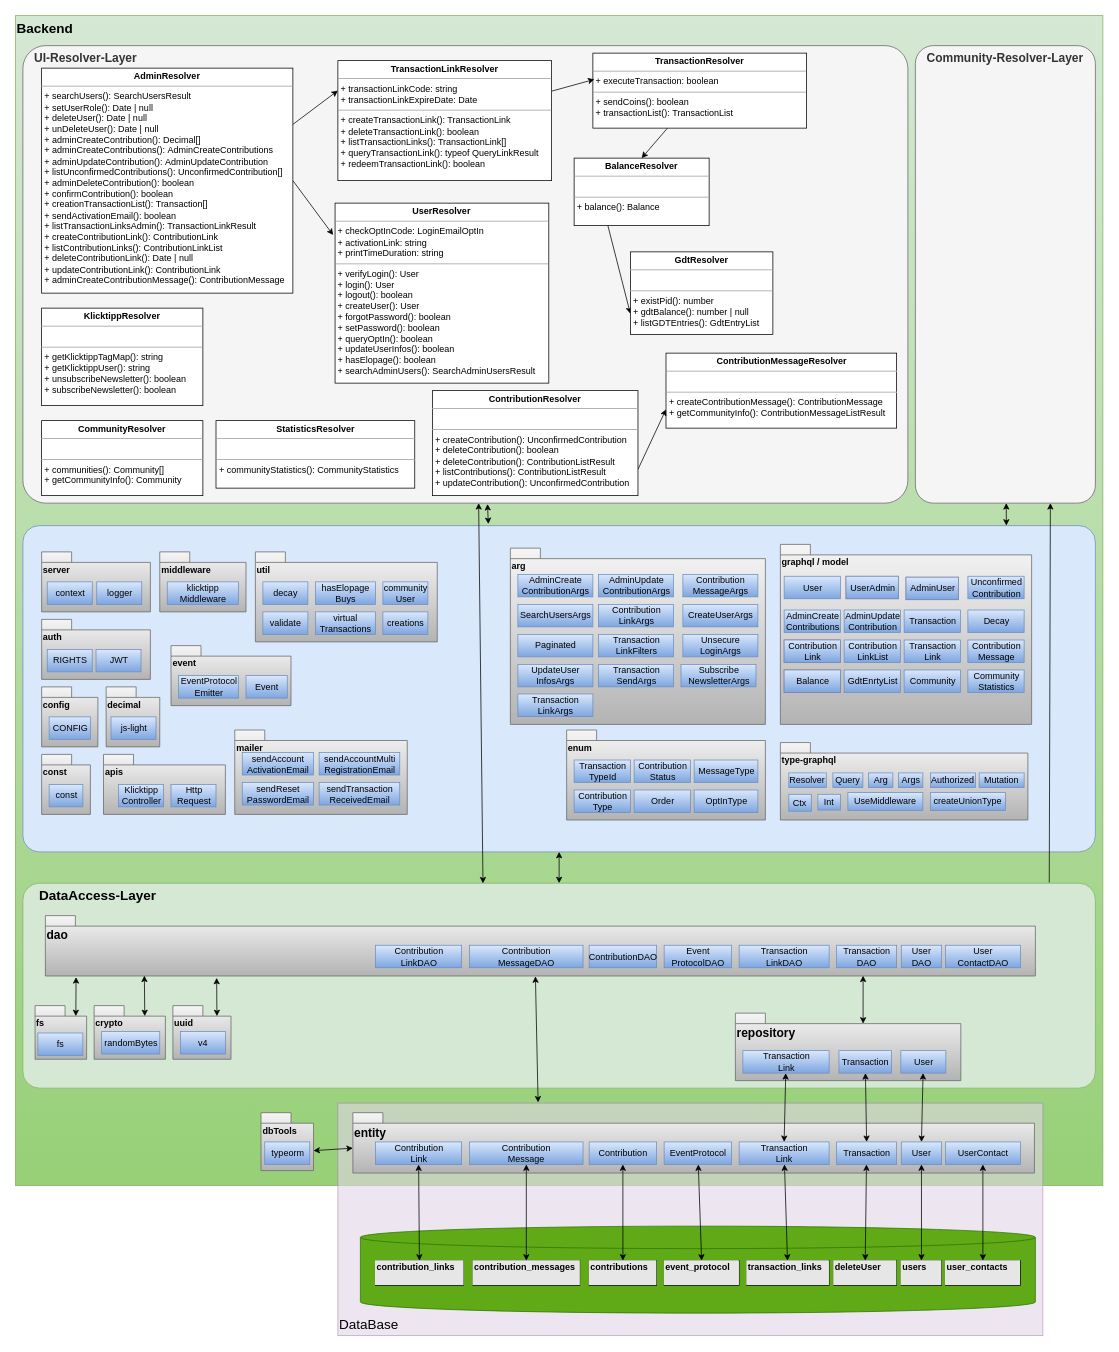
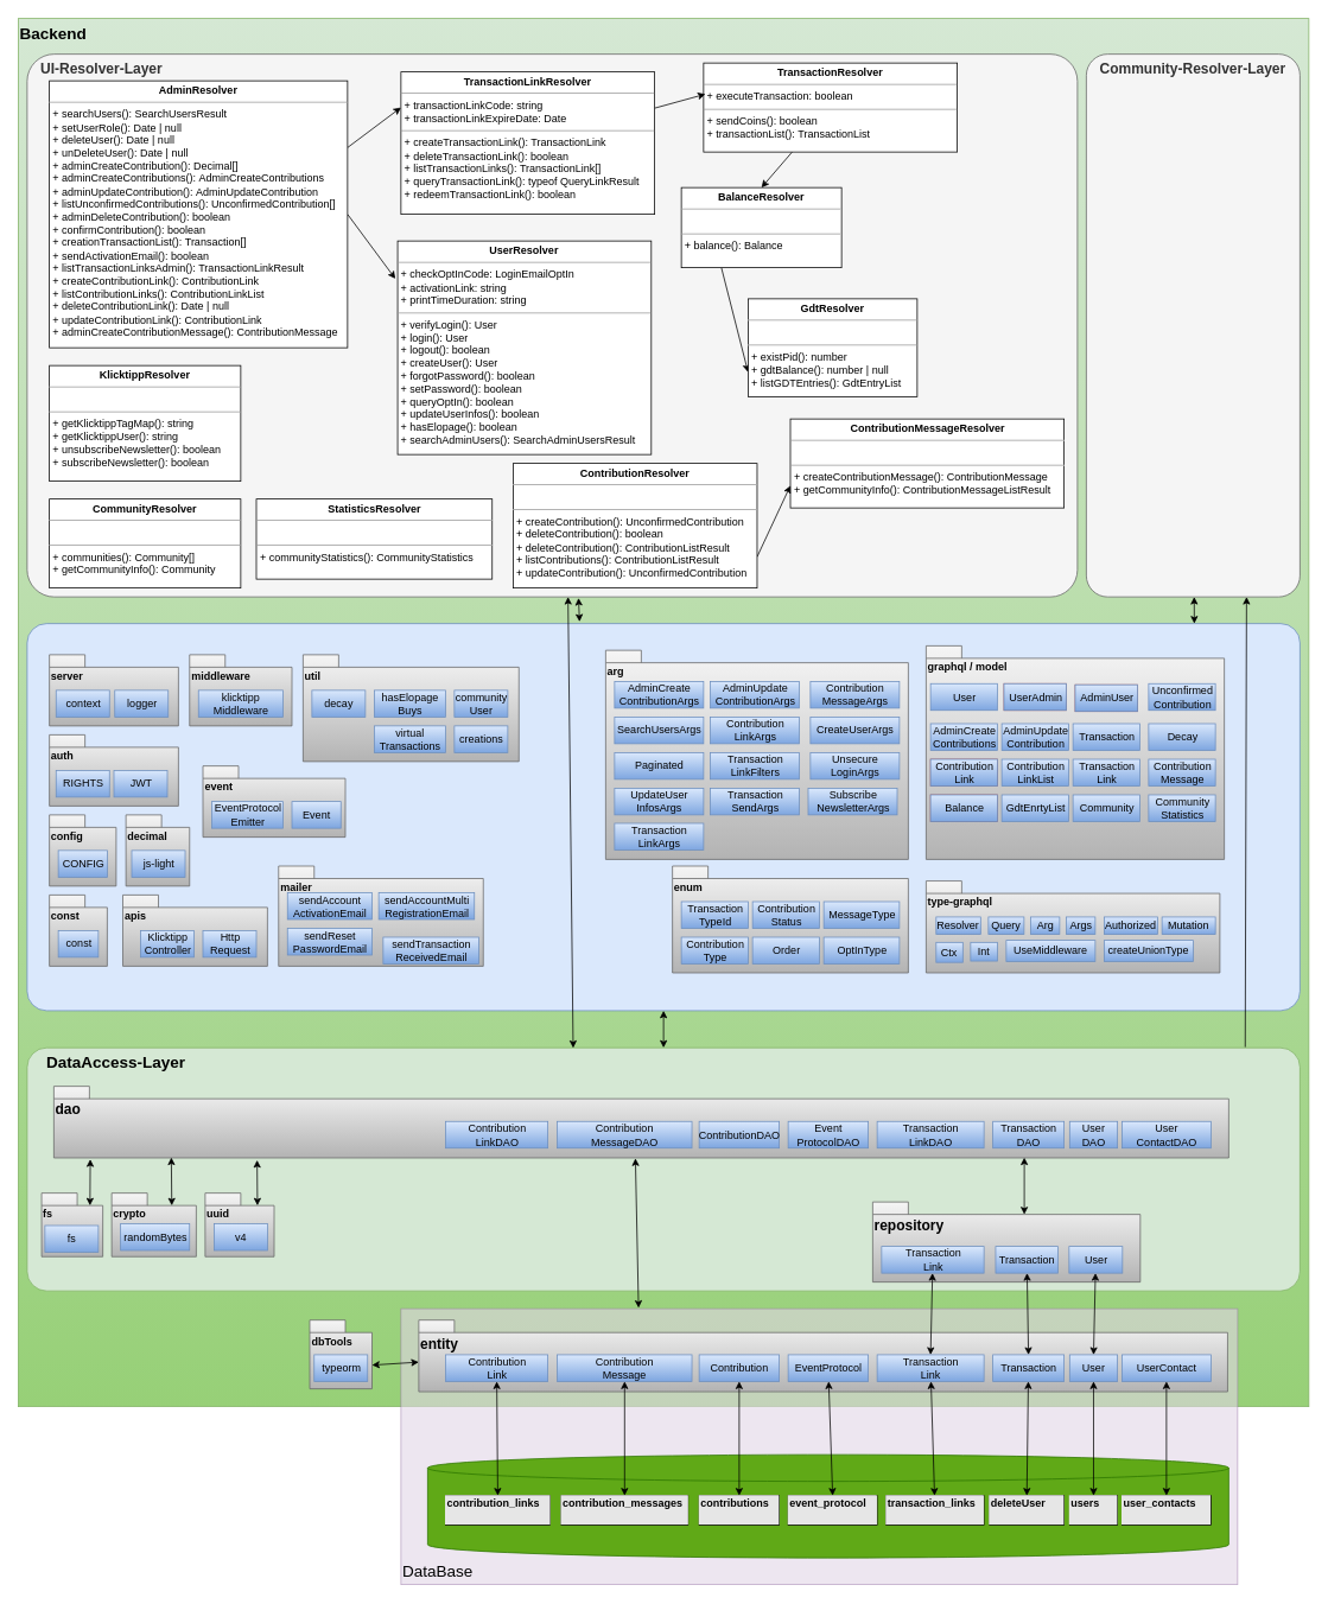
- <mxCell id="90" value="validate" style="html=1;fillColor=#dae8fc;gradientColor=#7ea6e0;strokeColor=#6c8ebf;" parent="1" vertex="1"><mxGeometry x="350" y="815" width="60" height="30" as="geometry" /></mxCell>
- <mxCell id="86" value="sendTransaction&lt;br&gt;ReceivedEmail" style="html=1;fillColor=#dae8fc;gradientColor=#7ea6e0;strokeColor=#6c8ebf;" parent="1" vertex="1"><mxGeometry x="425" y="1042.5" width="107.5" height="30" as="geometry" /></mxCell>
+ <mxCell id="86" value="sendTransaction&lt;br&gt;ReceivedEmail" style="html=1;fillColor=#dae8fc;gradientColor=#7ea6e0;strokeColor=#6c8ebf;" parent="1" vertex="1"><mxGeometry x="430" y="1052.5" width="107.5" height="30" as="geometry" /></mxCell>
